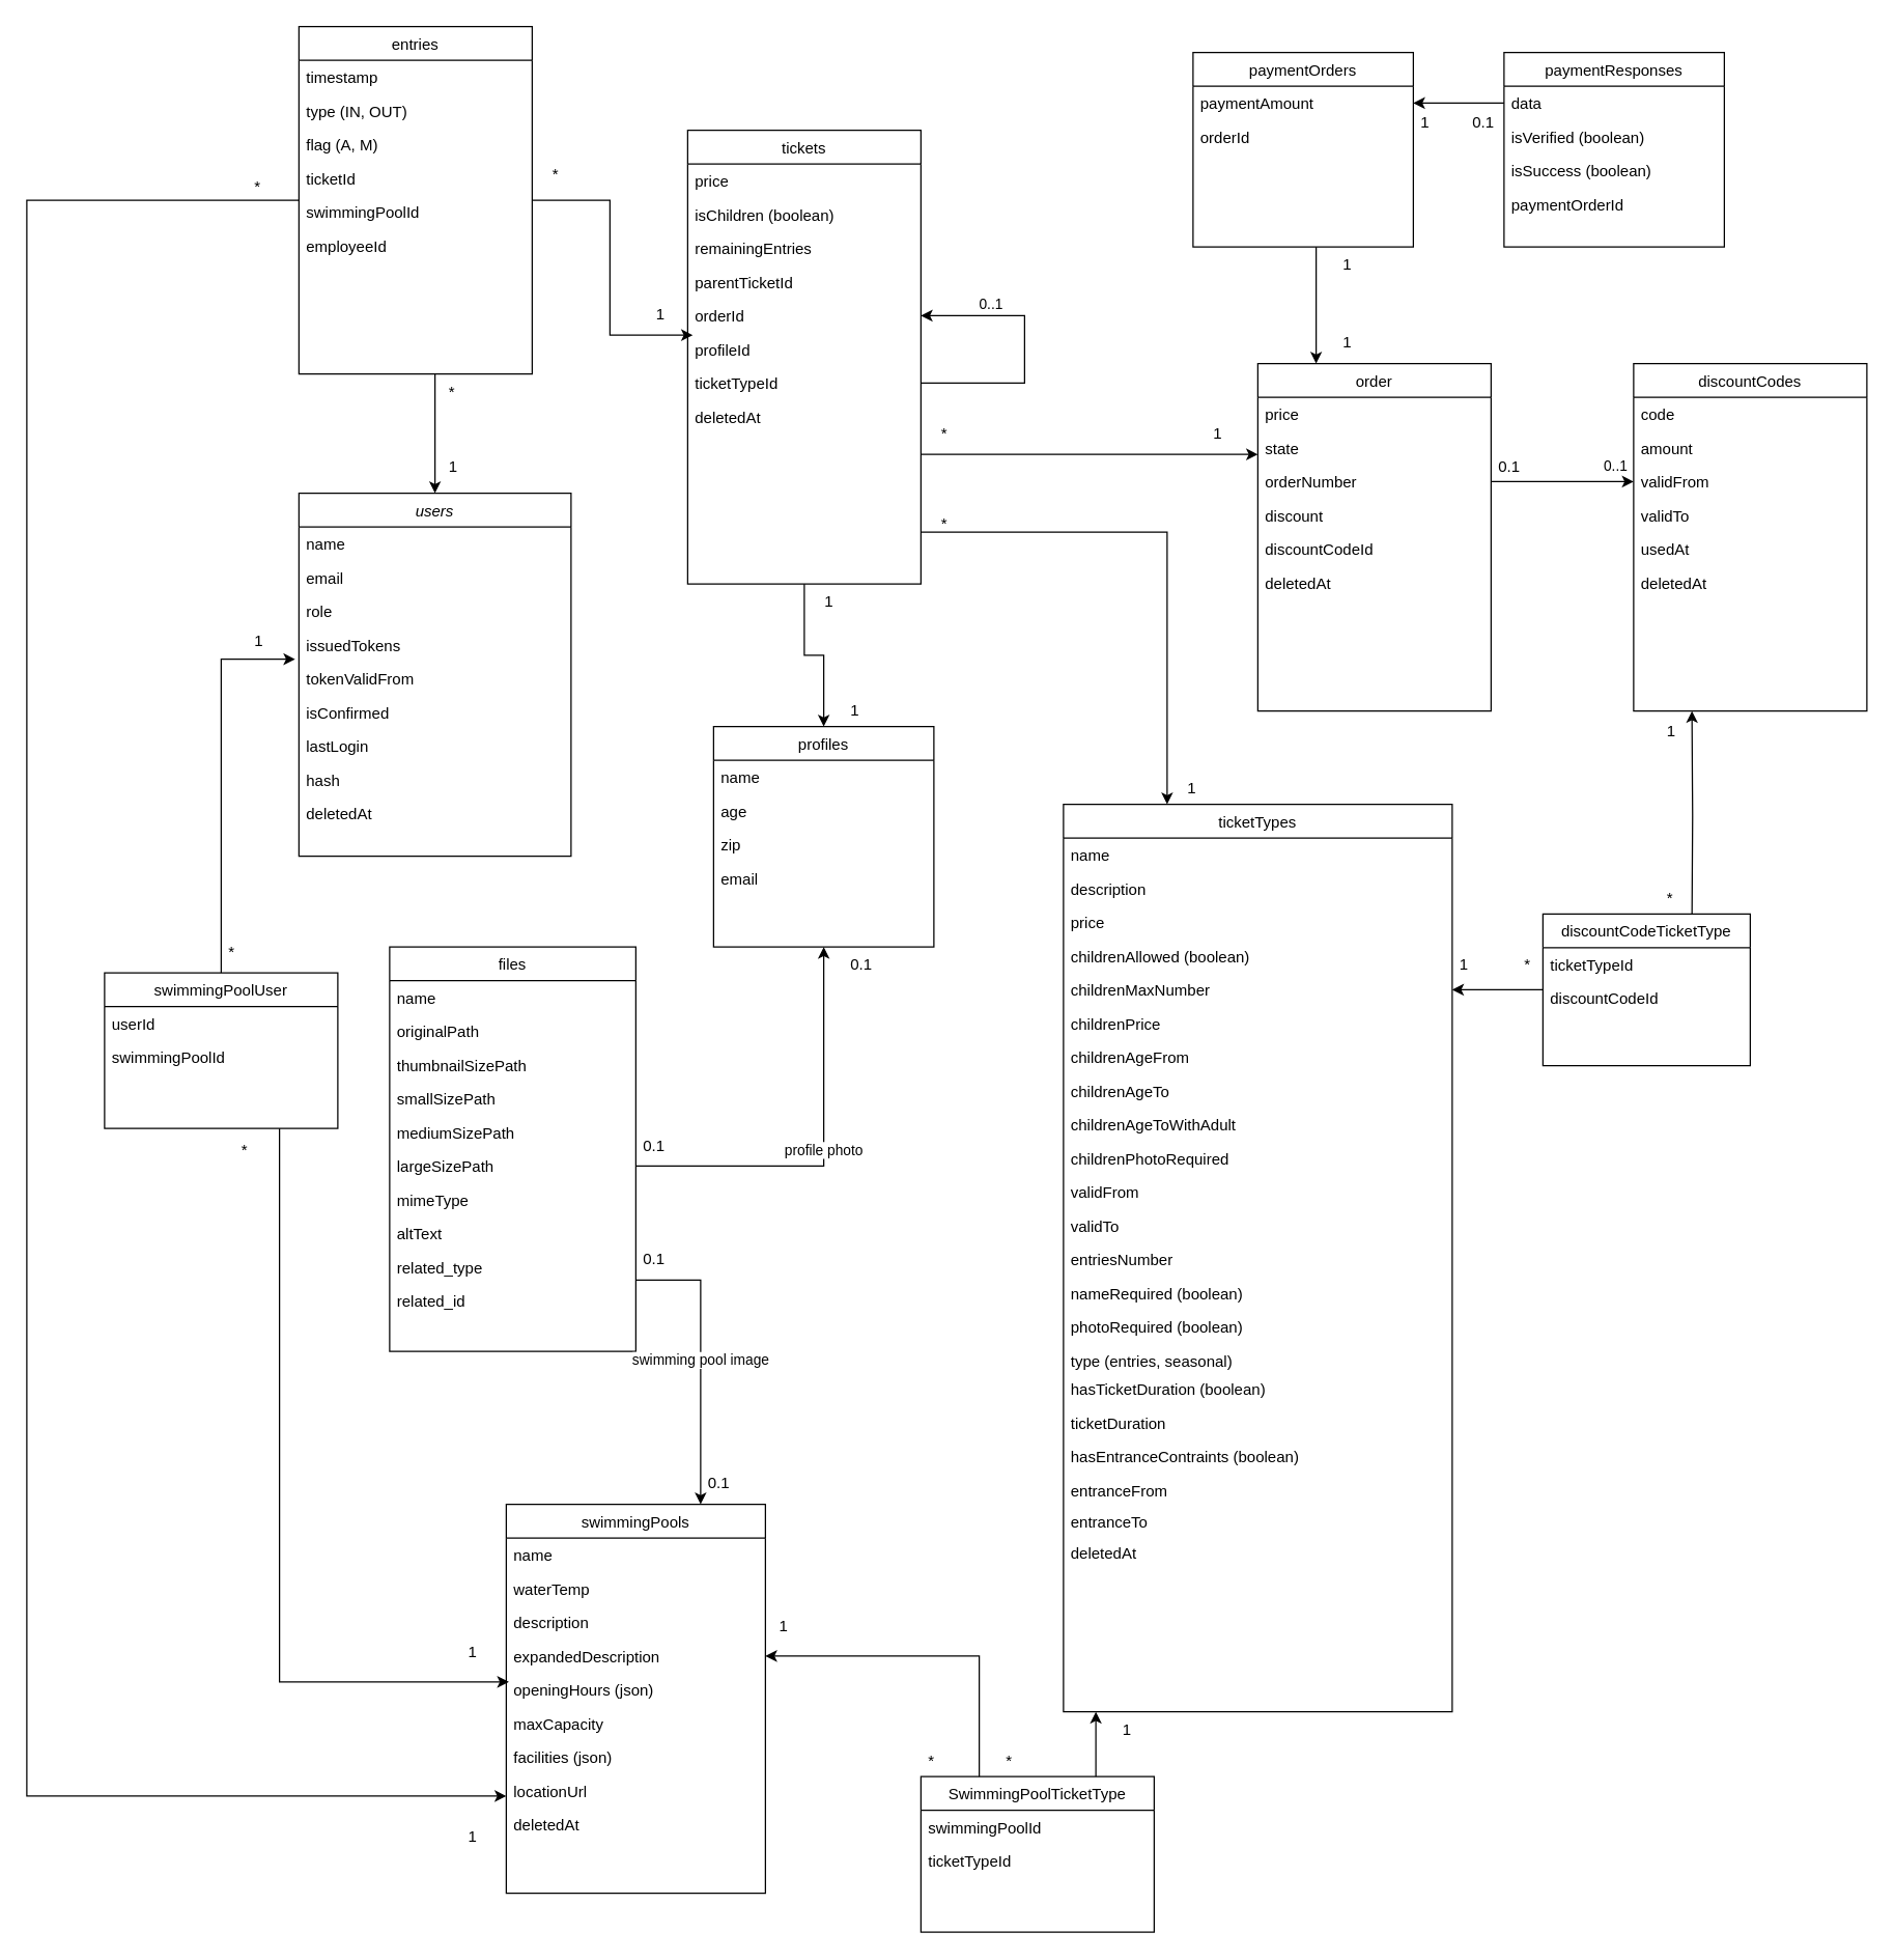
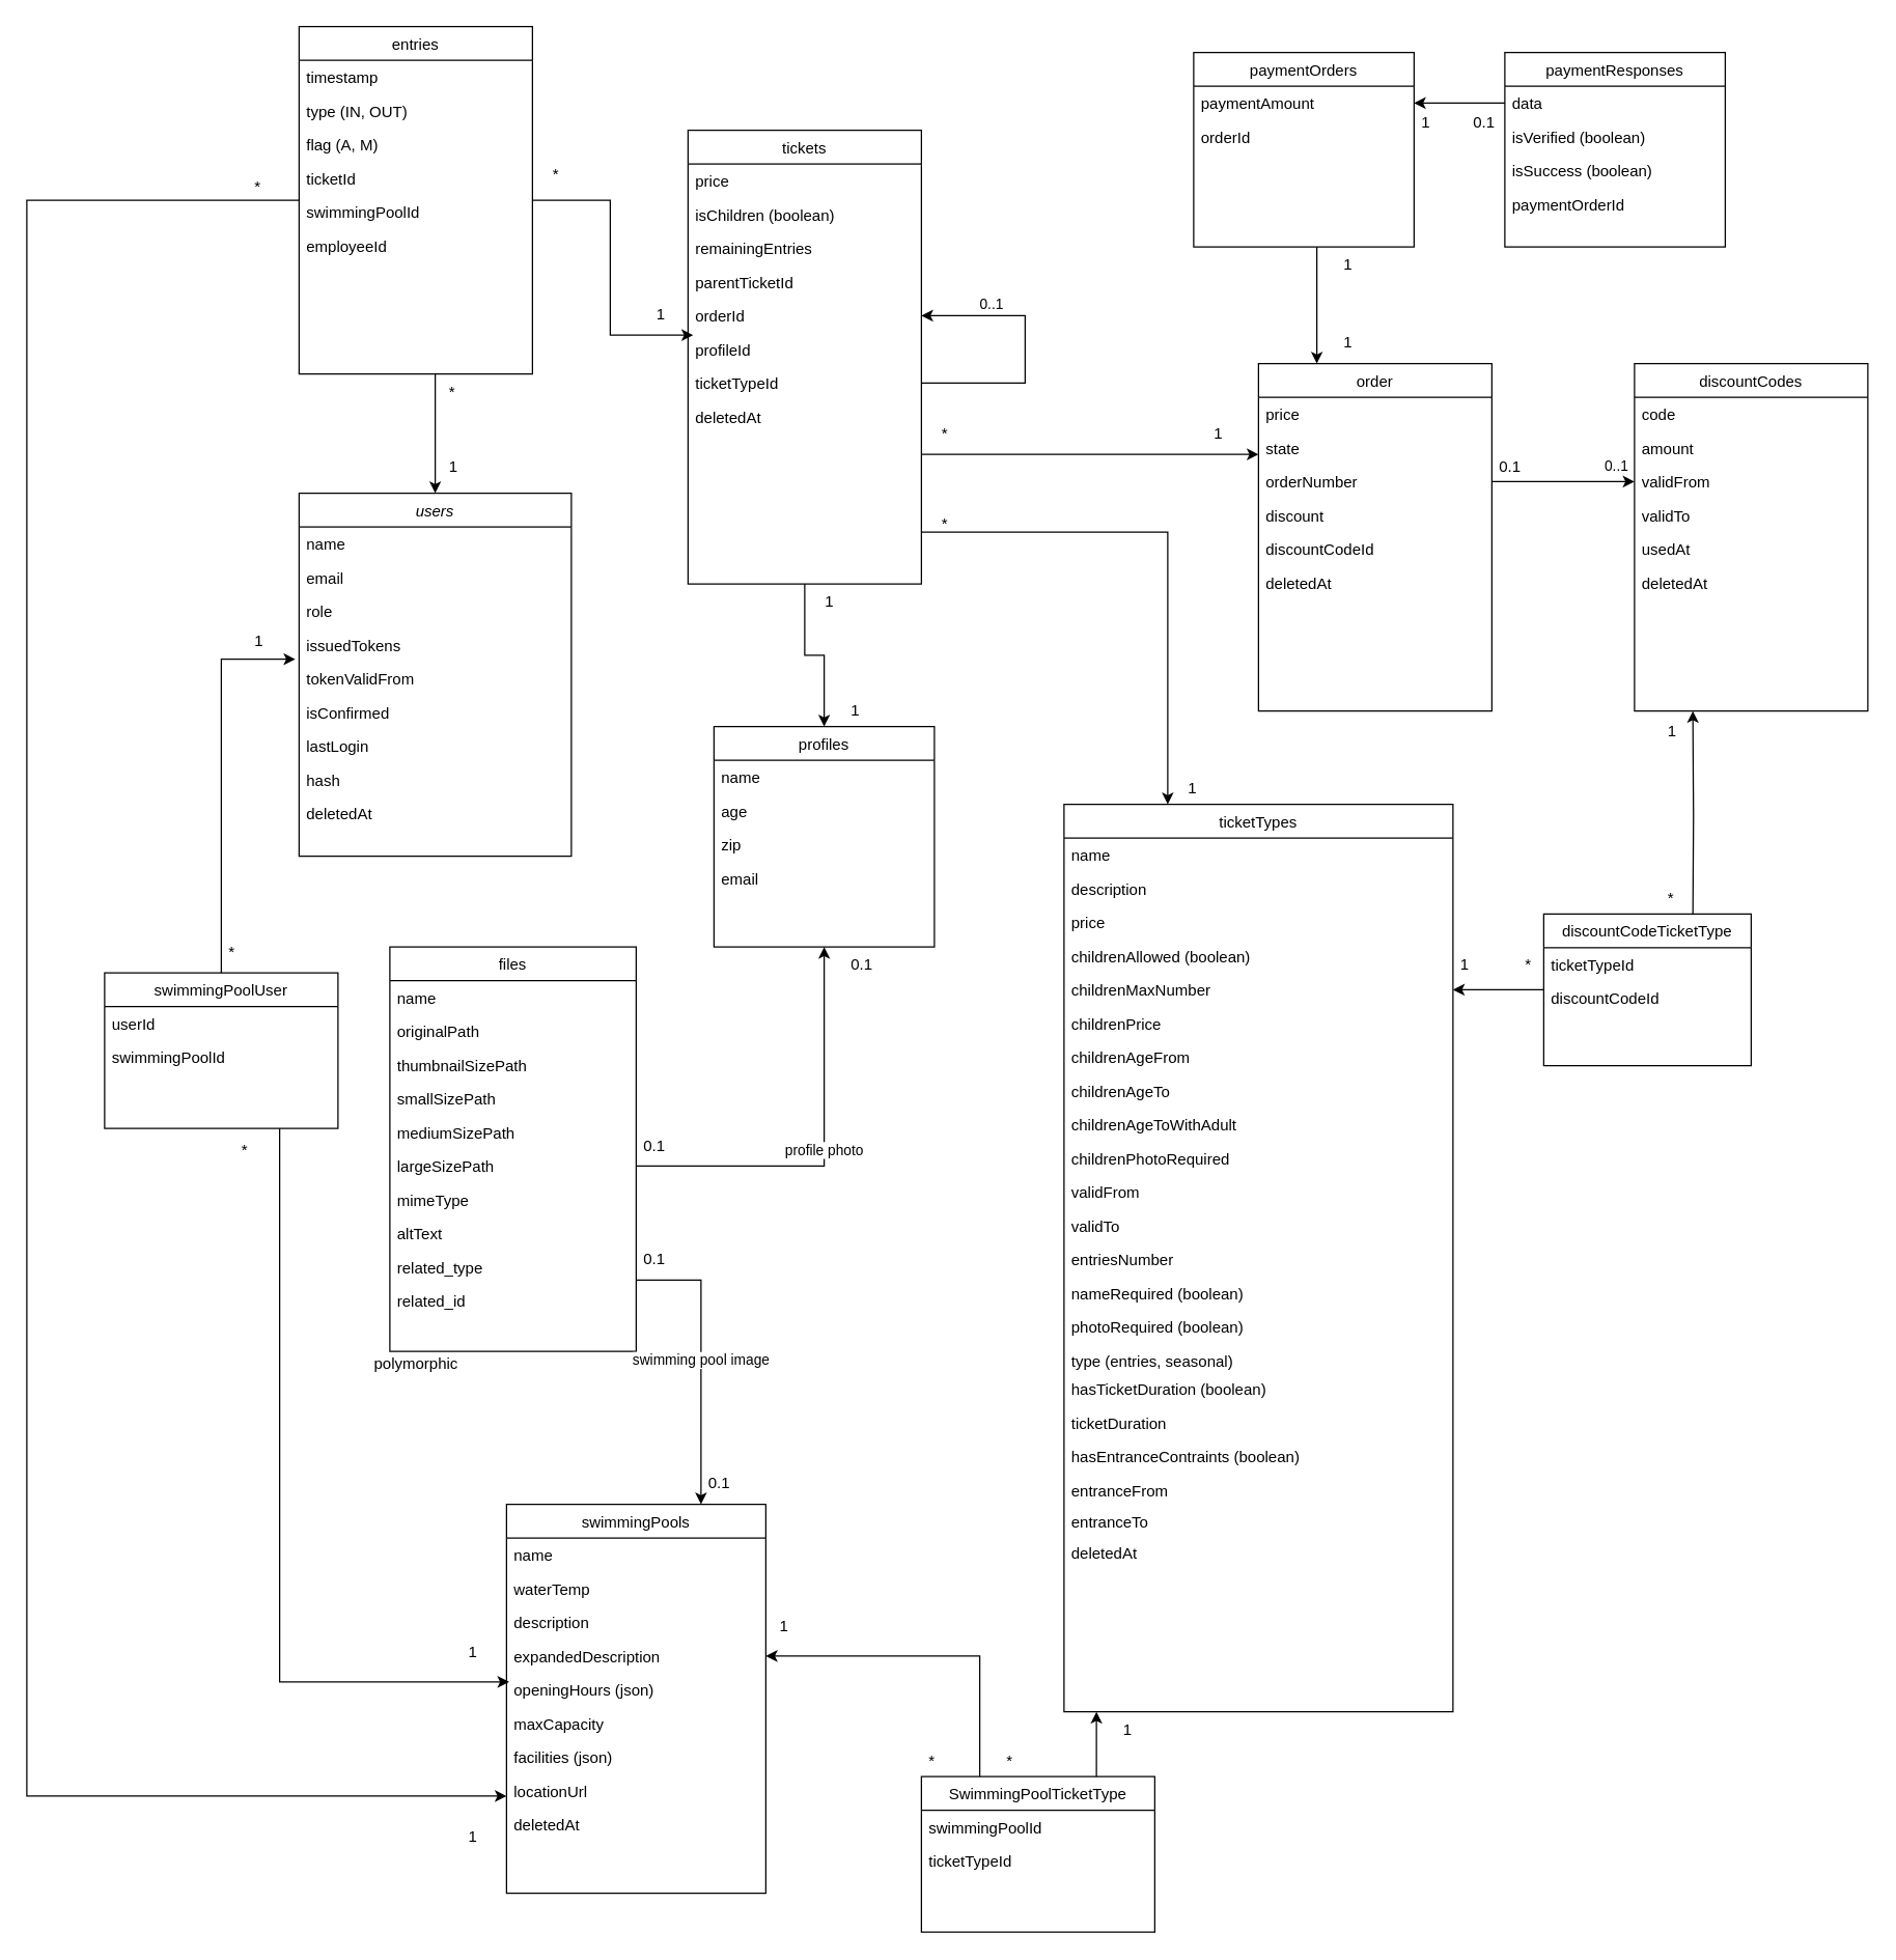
+ <mxCell id="62" value="polymorphic" style="text;html=1;align=center;verticalAlign=middle;resizable=0;points=[];autosize=1;" parent="1" vertex="1"><mxGeometry x="280" y="1042" width="80" height="20" as="geometry" /></mxCell>
